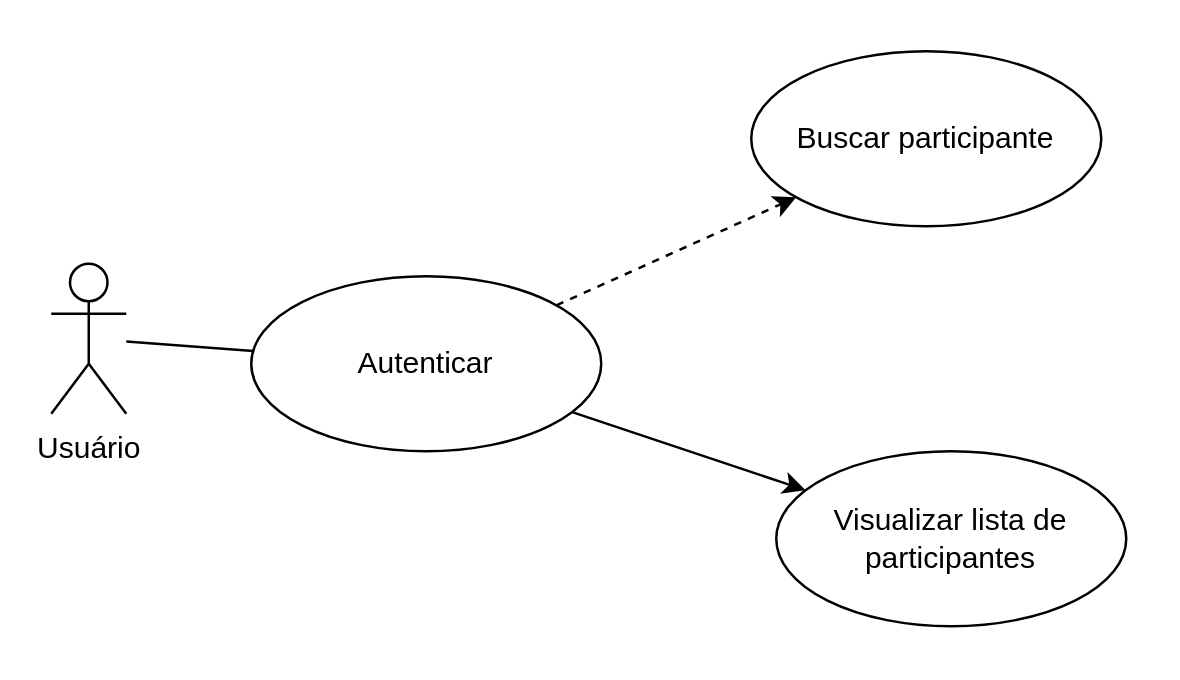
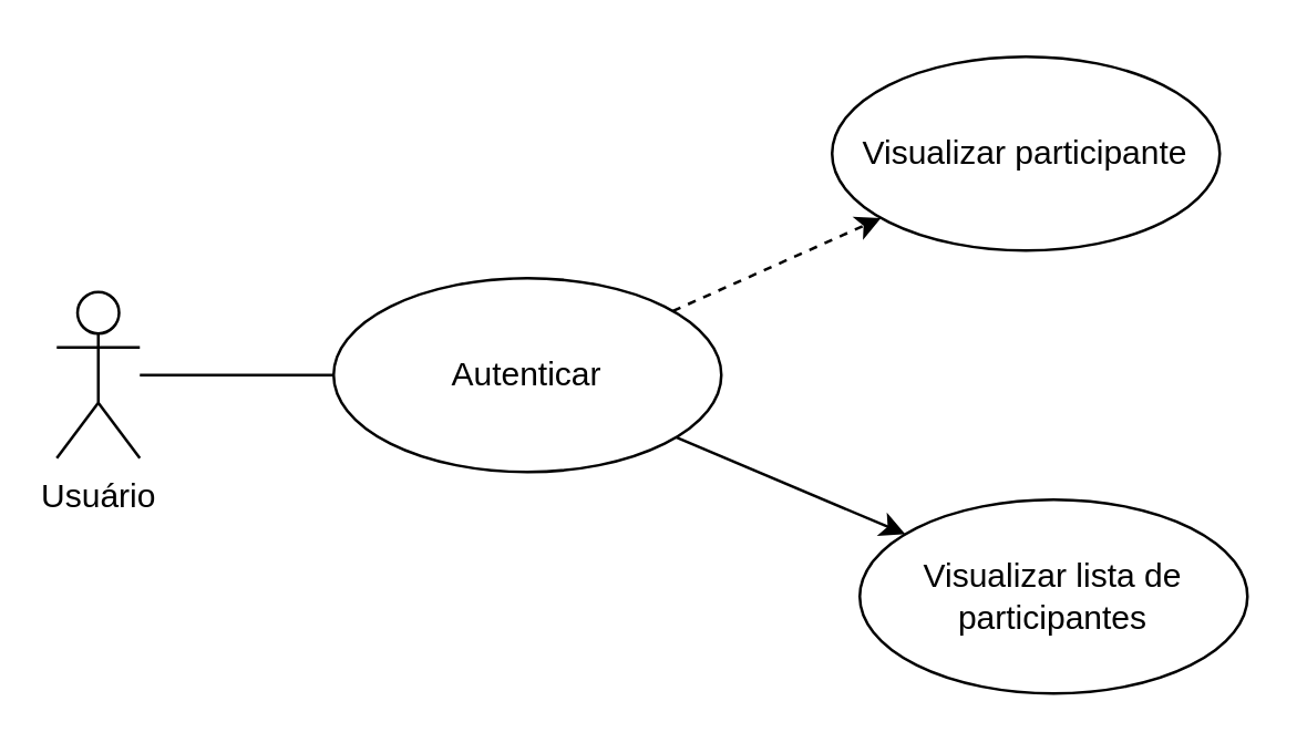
- <mxCell id="8" value="Buscar participante" style="ellipse;whiteSpace=wrap;html=1;" parent="1" vertex="1"><mxGeometry x="300" y="20" width="140" height="70" as="geometry" /></mxCell>
+ <mxCell id="8" value="Visualizar participante" style="ellipse;whiteSpace=wrap;html=1;" parent="1" vertex="1"><mxGeometry x="300" y="20" width="140" height="70" as="geometry" /></mxCell>
- <mxCell id="4" value="Autenticar" style="ellipse;whiteSpace=wrap;html=1;" parent="1" vertex="1"><mxGeometry x="100" y="110" width="140" height="70" as="geometry" /></mxCell>
+ <mxCell id="4" value="Autenticar" style="ellipse;whiteSpace=wrap;html=1;" parent="1" vertex="1"><mxGeometry x="120" y="100" width="140" height="70" as="geometry" /></mxCell>
